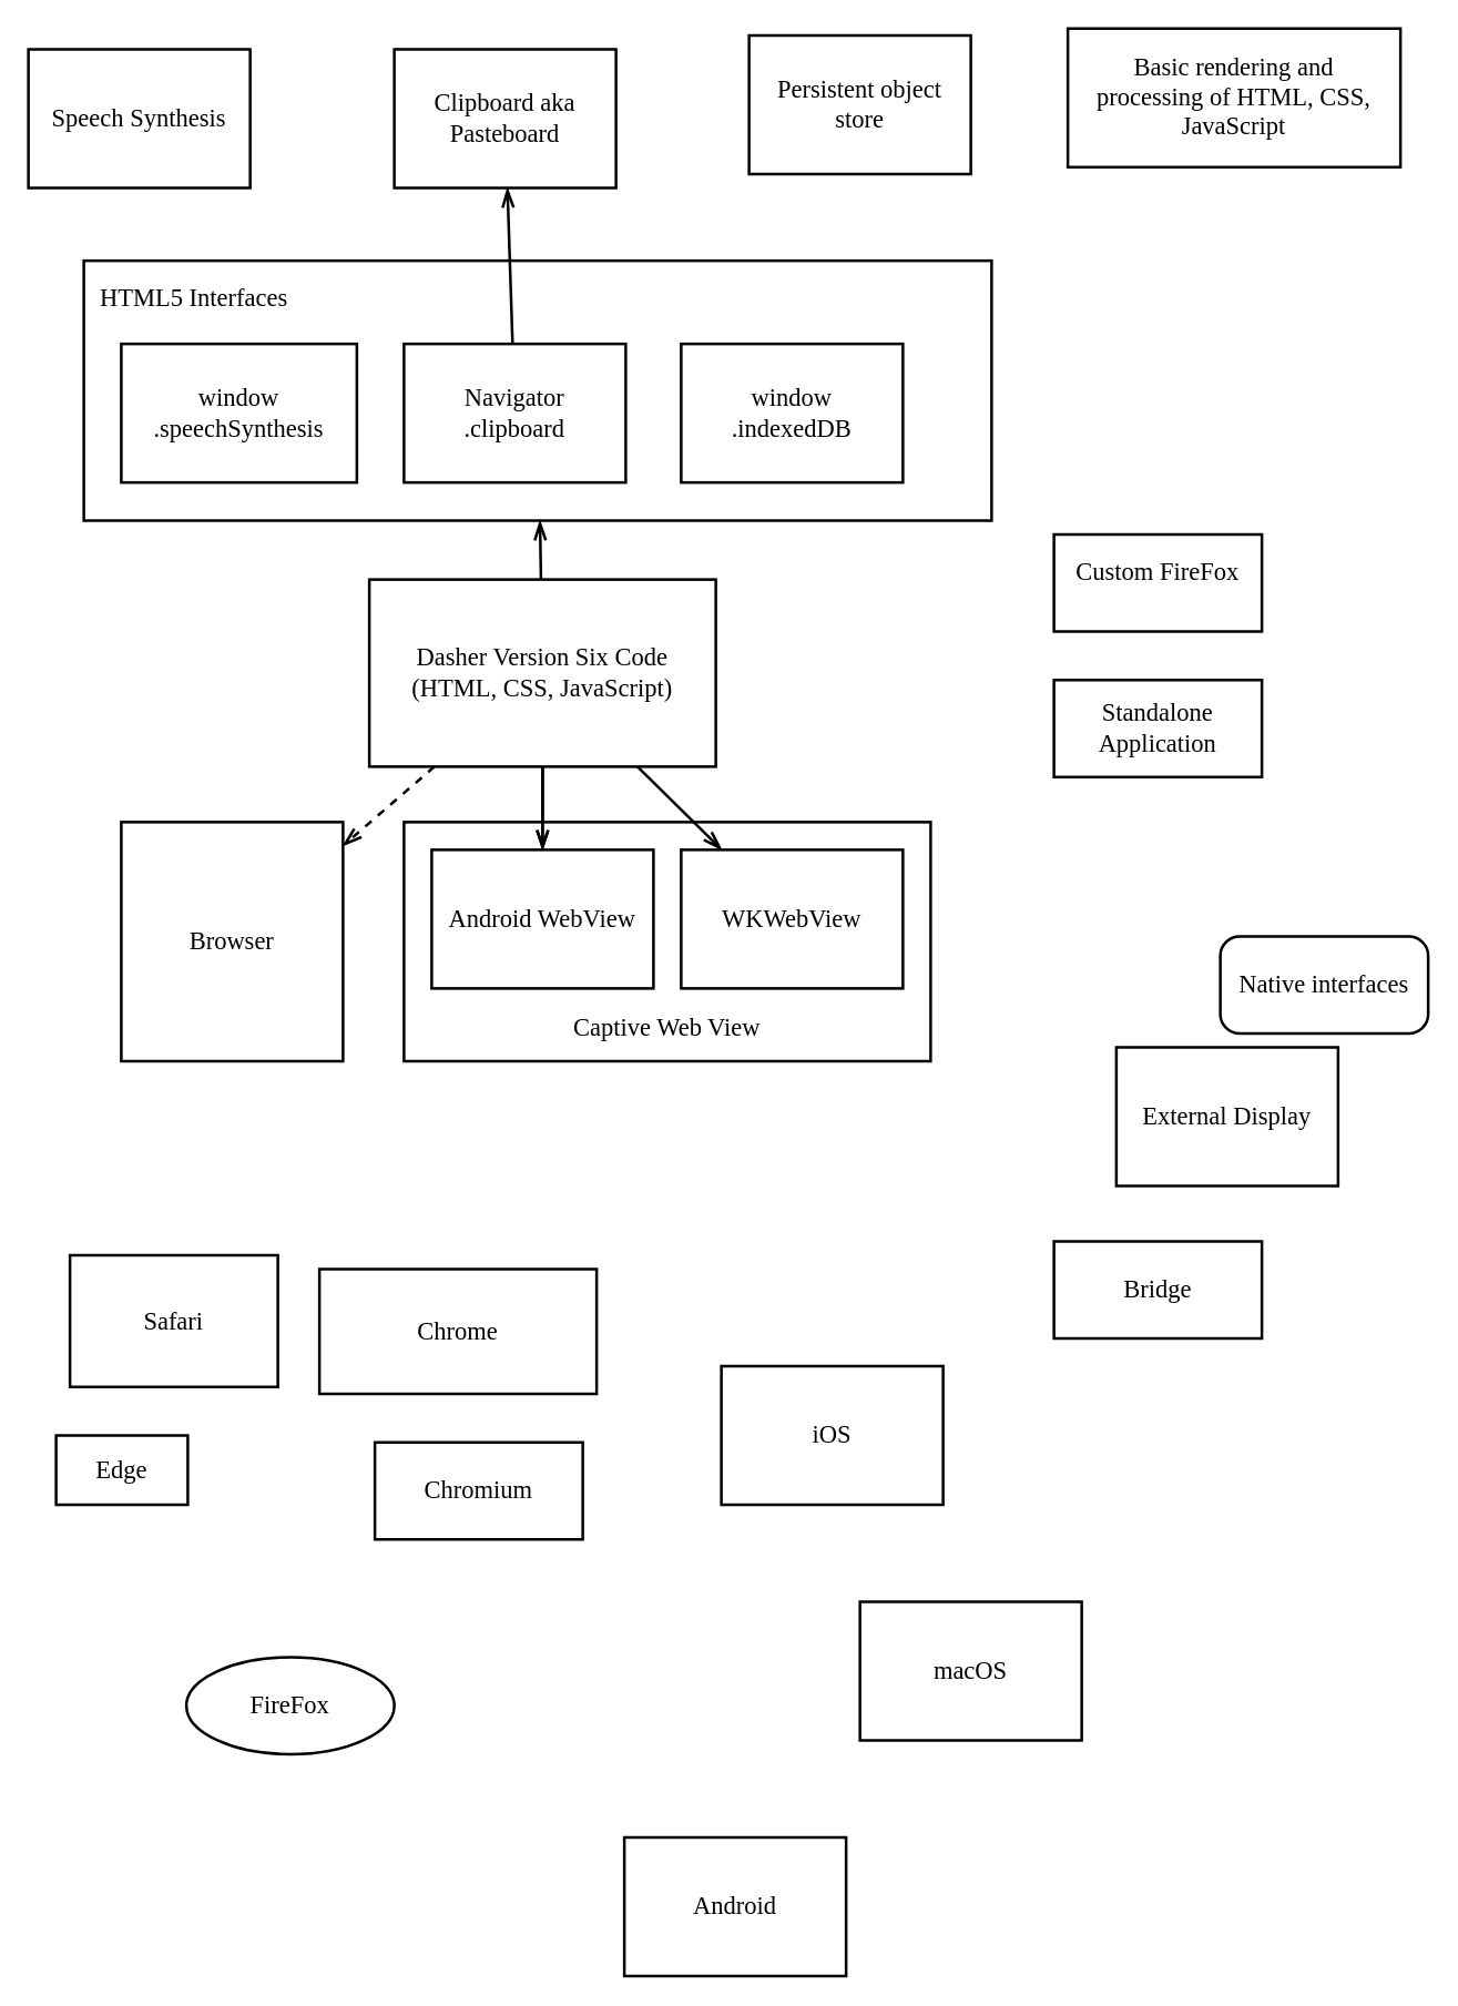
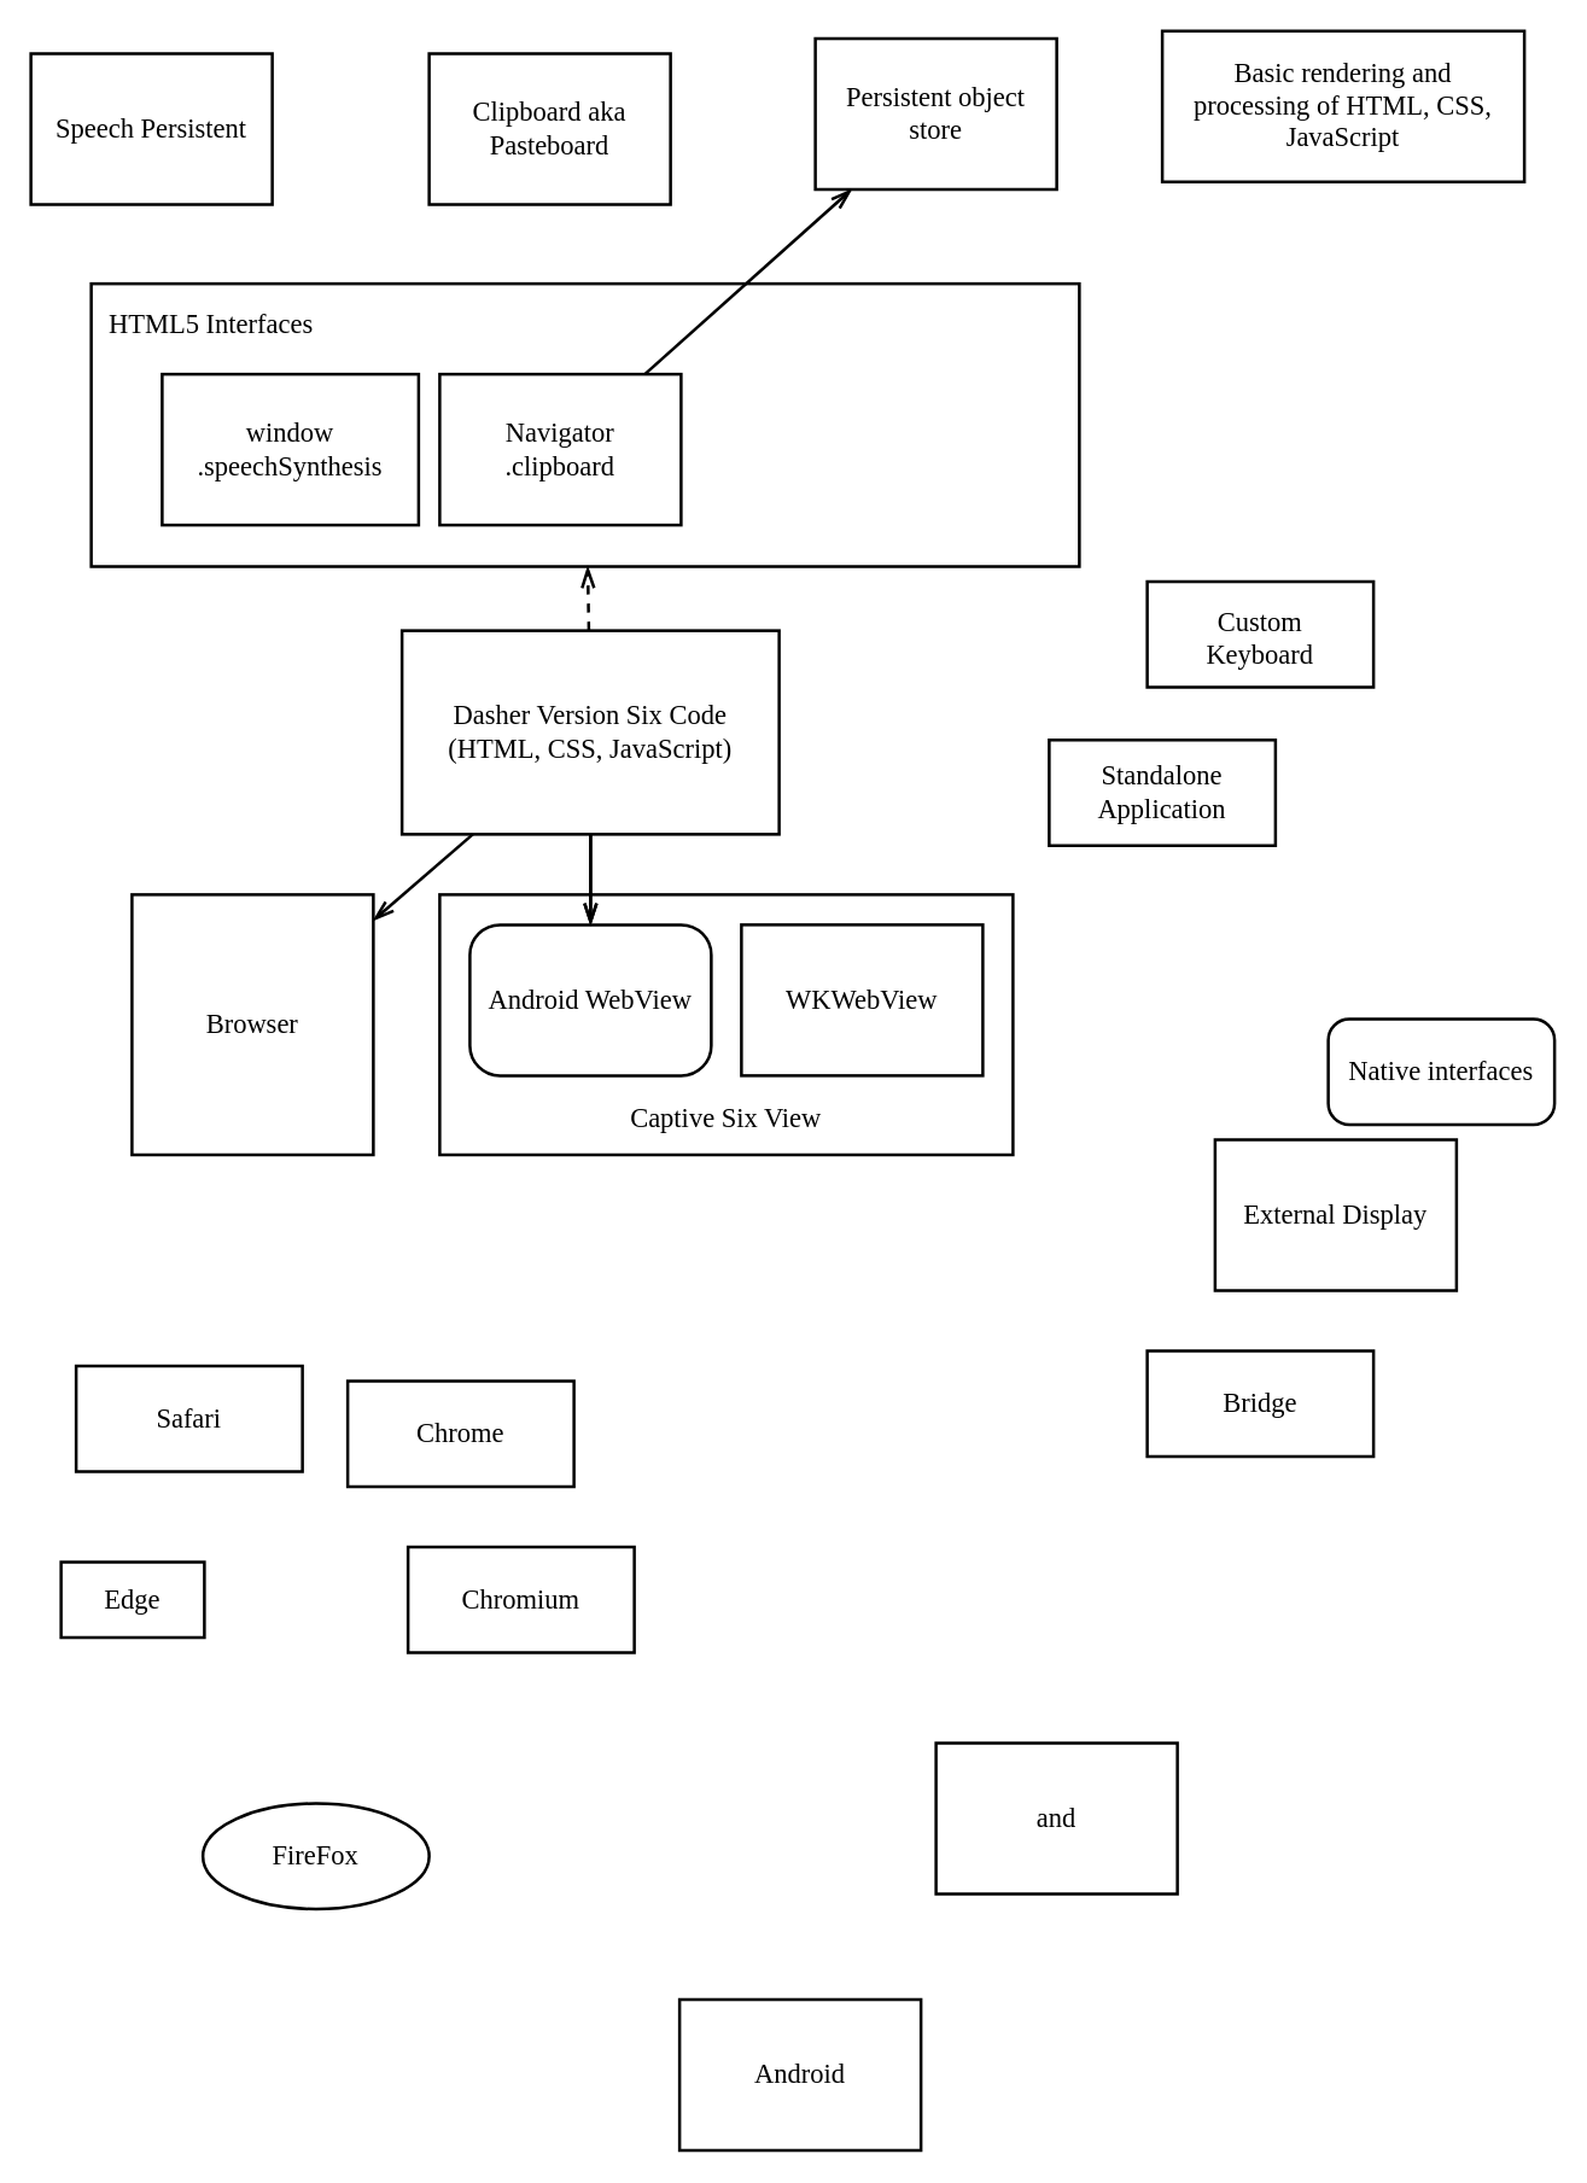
- <mxCell id="12" value="Speech Synthesis" style="rounded=0;shadow=0;comic=0;labelBackgroundColor=none;strokeColor=#000000;strokeWidth=2;fillColor=none;fontFamily=Verdana;fontSize=18;fontColor=#000000;align=center;arcSize=20;spacingTop=10;spacingLeft=10;spacing=2;spacingBottom=10;spacingRight=10;points=[[0.2, 0], [0.4, 0], [0.6, 0], [0.8, 0], [0.5,1]];whiteSpace=wrap;verticalAlign=middle;" parent="1" vertex="1"><mxGeometry x="20" y="35" width="160" height="100" as="geometry" /></mxCell>
+ <mxCell id="12" value="Speech Persistent" style="rounded=0;shadow=0;comic=0;labelBackgroundColor=none;strokeColor=#000000;strokeWidth=2;fillColor=none;fontFamily=Verdana;fontSize=18;fontColor=#000000;align=center;arcSize=20;spacingTop=10;spacingLeft=10;spacing=2;spacingBottom=10;spacingRight=10;points=[[0.2, 0], [0.4, 0], [0.6, 0], [0.8, 0], [0.5,1]];whiteSpace=wrap;verticalAlign=middle;" parent="1" vertex="1"><mxGeometry x="20" y="35" width="160" height="100" as="geometry" /></mxCell>
- <mxCell id="27" value="" style="endArrow=openThin;html=1;fontSize=18;strokeWidth=2;endFill=0;endSize=10;labelBackgroundColor=none;spacingTop=-55;align=left;rounded=0;elbow=vertical;" parent="1" source="25" target="14" edge="1"><mxGeometry width="50" height="50" relative="1" as="geometry"><mxPoint x="378.8" y="285" as="sourcePoint" /><mxPoint x="371.333" y="215" as="targetPoint" /></mxGeometry></mxCell>
+ <mxCell id="27" value="" style="endArrow=openThin;html=1;fontSize=18;strokeWidth=2;endFill=0;endSize=10;labelBackgroundColor=none;spacingTop=-55;align=left;rounded=0;elbow=vertical;" parent="1" source="25" target="28" edge="1"><mxGeometry width="50" height="50" relative="1" as="geometry"><mxPoint x="378.8" y="285" as="sourcePoint" /><mxPoint x="371.333" y="215" as="targetPoint" /></mxGeometry></mxCell>
- <mxCell id="29" value="window&#10;.speechSynthesis" style="rounded=0;shadow=0;comic=0;labelBackgroundColor=none;strokeColor=#000000;strokeWidth=2;fillColor=none;fontFamily=Verdana;fontSize=18;fontColor=#000000;align=center;arcSize=20;spacingTop=10;spacingLeft=10;spacing=2;spacingBottom=10;spacingRight=10;points=[[0.2, 0], [0.4, 0], [0.6, 0], [0.8, 0], [0.5,1]];whiteSpace=wrap;verticalAlign=middle;" parent="1" vertex="1"><mxGeometry x="87" y="247.5" width="170" height="100" as="geometry" /></mxCell>
+ <mxCell id="29" value="window&#10;.speechSynthesis" style="rounded=0;shadow=0;comic=0;labelBackgroundColor=none;strokeColor=#000000;strokeWidth=2;fillColor=none;fontFamily=Verdana;fontSize=18;fontColor=#000000;align=center;arcSize=20;spacingTop=10;spacingLeft=10;spacing=2;spacingBottom=10;spacingRight=10;points=[[0.2, 0], [0.4, 0], [0.6, 0], [0.8, 0], [0.5,1]];whiteSpace=wrap;verticalAlign=middle;" parent="1" vertex="1"><mxGeometry x="107" y="247.5" width="170" height="100" as="geometry" /></mxCell>
- <mxCell id="15" value="window&#10;.indexedDB" style="rounded=0;shadow=0;comic=0;labelBackgroundColor=none;strokeColor=#000000;strokeWidth=2;fillColor=none;fontFamily=Verdana;fontSize=18;fontColor=#000000;align=center;arcSize=20;spacingTop=10;spacingLeft=10;spacing=2;spacingBottom=10;spacingRight=10;points=[[0.2, 0], [0.4, 0], [0.6, 0], [0.8, 0], [0.5,1]];whiteSpace=wrap;verticalAlign=middle;" parent="1" vertex="1"><mxGeometry x="491" y="247.5" width="160" height="100" as="geometry" /></mxCell>
- <mxCell id="26" value="" style="endArrow=openThin;html=1;fontSize=18;strokeWidth=2;endFill=0;endSize=10;labelBackgroundColor=none;spacingTop=-55;align=left;rounded=0;elbow=vertical;" parent="1" source="3" target="2" edge="1"><mxGeometry width="50" height="50" relative="1" as="geometry"><mxPoint x="469.451" y="562.5" as="sourcePoint" /><mxPoint x="530.296" y="622.5" as="targetPoint" /></mxGeometry></mxCell>
+ <mxCell id="26" value="" style="endArrow=openThin;html=1;fontSize=18;strokeWidth=2;endFill=0;endSize=10;labelBackgroundColor=none;spacingTop=-55;align=left;rounded=0;elbow=vertical;dashed=1;" parent="1" source="3" target="2" edge="1"><mxGeometry width="50" height="50" relative="1" as="geometry"><mxPoint x="469.451" y="562.5" as="sourcePoint" /><mxPoint x="530.296" y="622.5" as="targetPoint" /></mxGeometry></mxCell>
- <mxCell id="7" value="Custom FireFox" style="rounded=0;shadow=0;comic=0;labelBackgroundColor=none;strokeColor=#000000;strokeWidth=2;fillColor=none;fontFamily=Verdana;fontSize=18;fontColor=#000000;align=center;arcSize=20;spacingTop=10;spacingLeft=10;spacing=2;spacingBottom=10;spacingRight=10;points=[[0.2, 0], [0.4, 0], [0.6, 0], [0.8, 0], [0.5,1]];whiteSpace=wrap;verticalAlign=top;" parent="1" vertex="1"><mxGeometry x="760" y="385" width="150" height="70" as="geometry" /></mxCell>
+ <mxCell id="7" value="Custom Keyboard" style="rounded=0;shadow=0;comic=0;labelBackgroundColor=none;strokeColor=#000000;strokeWidth=2;fillColor=none;fontFamily=Verdana;fontSize=18;fontColor=#000000;align=center;arcSize=20;spacingTop=10;spacingLeft=10;spacing=2;spacingBottom=10;spacingRight=10;points=[[0.2, 0], [0.4, 0], [0.6, 0], [0.8, 0], [0.5,1]];whiteSpace=wrap;verticalAlign=top;" parent="1" vertex="1"><mxGeometry x="760" y="385" width="150" height="70" as="geometry" /></mxCell>
- <mxCell id="6" value="Standalone Application" style="rounded=0;shadow=0;comic=0;labelBackgroundColor=none;strokeColor=#000000;strokeWidth=2;fillColor=none;fontFamily=Verdana;fontSize=18;fontColor=#000000;align=center;arcSize=20;spacingTop=10;spacingLeft=10;spacing=2;spacingBottom=10;spacingRight=10;points=[[0.2, 0], [0.4, 0], [0.6, 0], [0.8, 0], [0.5,1]];whiteSpace=wrap;verticalAlign=middle;" parent="1" vertex="1"><mxGeometry x="760" y="490" width="150" height="70" as="geometry" /></mxCell>
+ <mxCell id="6" value="Standalone Application" style="rounded=0;shadow=0;comic=0;labelBackgroundColor=none;strokeColor=#000000;strokeWidth=2;fillColor=none;fontFamily=Verdana;fontSize=18;fontColor=#000000;align=center;arcSize=20;spacingTop=10;spacingLeft=10;spacing=2;spacingBottom=10;spacingRight=10;points=[[0.2, 0], [0.4, 0], [0.6, 0], [0.8, 0], [0.5,1]];whiteSpace=wrap;verticalAlign=middle;" parent="1" vertex="1"><mxGeometry x="695" y="490" width="150" height="70" as="geometry" /></mxCell>
- <mxCell id="20" value="" style="endArrow=openThin;html=1;fontSize=18;strokeWidth=2;endFill=0;endSize=10;labelBackgroundColor=none;spacingTop=-55;align=left;rounded=0;elbow=vertical;" parent="1" source="3" target="13" edge="1"><mxGeometry width="50" height="50" relative="1" as="geometry"><mxPoint x="443.948" y="387.5" as="sourcePoint" /><mxPoint x="527.705" y="702.5" as="targetPoint" /></mxGeometry></mxCell>
- <mxCell id="21" value="" style="endArrow=openThin;html=1;fontSize=18;strokeWidth=2;endFill=0;endSize=10;labelBackgroundColor=none;spacingTop=-55;align=left;rounded=0;elbow=vertical;dashed=1;" parent="1" source="3" target="8" edge="1"><mxGeometry width="50" height="50" relative="1" as="geometry"><mxPoint x="425.389" y="387.5" as="sourcePoint" /><mxPoint x="421.452" y="822.5" as="targetPoint" /></mxGeometry></mxCell>
+ <mxCell id="21" value="" style="endArrow=openThin;html=1;fontSize=18;strokeWidth=2;endFill=0;endSize=10;labelBackgroundColor=none;spacingTop=-55;align=left;rounded=0;elbow=vertical;" parent="1" source="3" target="8" edge="1"><mxGeometry width="50" height="50" relative="1" as="geometry"><mxPoint x="425.389" y="387.5" as="sourcePoint" /><mxPoint x="421.452" y="822.5" as="targetPoint" /></mxGeometry></mxCell>
- <mxCell id="23" value="Android WebView" style="rounded=0;shadow=0;comic=0;labelBackgroundColor=none;strokeColor=#000000;strokeWidth=2;fillColor=none;fontFamily=Verdana;fontSize=18;fontColor=#000000;align=center;arcSize=20;spacingTop=10;spacingLeft=10;spacing=2;spacingBottom=10;spacingRight=10;points=[[0.2, 0], [0.4, 0], [0.6, 0], [0.8, 0], [0.5,1]];whiteSpace=wrap;verticalAlign=middle;" parent="1" vertex="1"><mxGeometry x="311" y="612.5" width="160" height="100" as="geometry" /></mxCell>
+ <mxCell id="23" value="Android WebView" style="shadow=0;comic=0;labelBackgroundColor=none;strokeColor=#000000;strokeWidth=2;fillColor=none;fontFamily=Verdana;fontSize=18;fontColor=#000000;align=center;arcSize=20;spacingTop=10;spacingLeft=10;spacing=2;spacingBottom=10;spacingRight=10;points=[[0.2, 0], [0.4, 0], [0.6, 0], [0.8, 0], [0.5,1]];whiteSpace=wrap;verticalAlign=middle;rounded=1;" parent="1" vertex="1"><mxGeometry x="311" y="612.5" width="160" height="100" as="geometry" /></mxCell>
- <mxCell id="5" value="Captive Web View" style="rounded=0;shadow=0;comic=0;labelBackgroundColor=none;strokeColor=#000000;strokeWidth=2;fillColor=none;fontFamily=Verdana;fontSize=18;fontColor=#000000;align=center;arcSize=20;spacingTop=10;spacingLeft=10;spacing=2;spacingBottom=10;spacingRight=10;points=[[0.2, 0], [0.4, 0], [0.6, 0], [0.8, 0], [0.5,1]];whiteSpace=wrap;verticalAlign=bottom;" parent="1" vertex="1"><mxGeometry x="291" y="592.5" width="380" height="172.5" as="geometry" /></mxCell>
+ <mxCell id="5" value="Captive Six View" style="rounded=0;shadow=0;comic=0;labelBackgroundColor=none;strokeColor=#000000;strokeWidth=2;fillColor=none;fontFamily=Verdana;fontSize=18;fontColor=#000000;align=center;arcSize=20;spacingTop=10;spacingLeft=10;spacing=2;spacingBottom=10;spacingRight=10;points=[[0.2, 0], [0.4, 0], [0.6, 0], [0.8, 0], [0.5,1]];whiteSpace=wrap;verticalAlign=bottom;" parent="1" vertex="1"><mxGeometry x="291" y="592.5" width="380" height="172.5" as="geometry" /></mxCell>
- <mxCell id="18" value="Safari" style="rounded=0;shadow=0;comic=0;labelBackgroundColor=none;strokeColor=#000000;strokeWidth=2;fillColor=none;fontFamily=Verdana;fontSize=18;fontColor=#000000;align=center;arcSize=20;spacingTop=10;spacingLeft=10;spacing=2;spacingBottom=10;spacingRight=10;points=[[0.2, 0], [0.4, 0], [0.6, 0], [0.8, 0], [0.5,1]];whiteSpace=wrap;verticalAlign=middle;" parent="1" vertex="1"><mxGeometry x="50" y="905" width="150" height="95" as="geometry" /></mxCell>
+ <mxCell id="18" value="Safari" style="rounded=0;shadow=0;comic=0;labelBackgroundColor=none;strokeColor=#000000;strokeWidth=2;fillColor=none;fontFamily=Verdana;fontSize=18;fontColor=#000000;align=center;arcSize=20;spacingTop=10;spacingLeft=10;spacing=2;spacingBottom=10;spacingRight=10;points=[[0.2, 0], [0.4, 0], [0.6, 0], [0.8, 0], [0.5,1]];whiteSpace=wrap;verticalAlign=middle;" parent="1" vertex="1"><mxGeometry x="50" y="905" width="150" height="70" as="geometry" /></mxCell>
- <mxCell id="16" value="Chrome" style="rounded=0;shadow=0;comic=0;labelBackgroundColor=none;strokeColor=#000000;strokeWidth=2;fillColor=none;fontFamily=Verdana;fontSize=18;fontColor=#000000;align=center;arcSize=20;spacingTop=10;spacingLeft=10;spacing=2;spacingBottom=10;spacingRight=10;points=[[0.2, 0], [0.4, 0], [0.6, 0], [0.8, 0], [0.5,1]];whiteSpace=wrap;verticalAlign=middle;" parent="1" vertex="1"><mxGeometry x="230" y="915" width="200" height="90" as="geometry" /></mxCell>
+ <mxCell id="16" value="Chrome" style="rounded=0;shadow=0;comic=0;labelBackgroundColor=none;strokeColor=#000000;strokeWidth=2;fillColor=none;fontFamily=Verdana;fontSize=18;fontColor=#000000;align=center;arcSize=20;spacingTop=10;spacingLeft=10;spacing=2;spacingBottom=10;spacingRight=10;points=[[0.2, 0], [0.4, 0], [0.6, 0], [0.8, 0], [0.5,1]];whiteSpace=wrap;verticalAlign=middle;" parent="1" vertex="1"><mxGeometry x="230" y="915" width="150" height="70" as="geometry" /></mxCell>
- <mxCell id="10" value="iOS" style="rounded=0;shadow=0;comic=0;labelBackgroundColor=none;strokeColor=#000000;strokeWidth=2;fillColor=none;fontFamily=Verdana;fontSize=18;fontColor=#000000;align=center;arcSize=20;spacingTop=10;spacingLeft=10;spacing=2;spacingBottom=10;spacingRight=10;points=[[0.2, 0], [0.4, 0], [0.6, 0], [0.8, 0], [0.5,1]];whiteSpace=wrap;verticalAlign=middle;" parent="1" vertex="1"><mxGeometry x="520" y="985" width="160" height="100" as="geometry" /></mxCell>
- <mxCell id="17" value="Chromium" style="rounded=0;shadow=0;comic=0;labelBackgroundColor=none;strokeColor=#000000;strokeWidth=2;fillColor=none;fontFamily=Verdana;fontSize=18;fontColor=#000000;align=center;arcSize=20;spacingTop=10;spacingLeft=10;spacing=2;spacingBottom=10;spacingRight=10;points=[[0.2, 0], [0.4, 0], [0.6, 0], [0.8, 0], [0.5,1]];whiteSpace=wrap;verticalAlign=middle;" parent="1" vertex="1"><mxGeometry x="270" y="1040" width="150" height="70" as="geometry" /></mxCell>
+ <mxCell id="17" value="Chromium" style="rounded=0;shadow=0;comic=0;labelBackgroundColor=none;strokeColor=#000000;strokeWidth=2;fillColor=none;fontFamily=Verdana;fontSize=18;fontColor=#000000;align=center;arcSize=20;spacingTop=10;spacingLeft=10;spacing=2;spacingBottom=10;spacingRight=10;points=[[0.2, 0], [0.4, 0], [0.6, 0], [0.8, 0], [0.5,1]];whiteSpace=wrap;verticalAlign=middle;" parent="1" vertex="1"><mxGeometry x="270" y="1025" width="150" height="70" as="geometry" /></mxCell>
- <mxCell id="11" value="macOS" style="rounded=0;shadow=0;comic=0;labelBackgroundColor=none;strokeColor=#000000;strokeWidth=2;fillColor=none;fontFamily=Verdana;fontSize=18;fontColor=#000000;align=center;arcSize=20;spacingTop=10;spacingLeft=10;spacing=2;spacingBottom=10;spacingRight=10;points=[[0.2, 0], [0.4, 0], [0.6, 0], [0.8, 0], [0.5,1]];whiteSpace=wrap;verticalAlign=middle;" parent="1" vertex="1"><mxGeometry x="620" y="1155" width="160" height="100" as="geometry" /></mxCell>
+ <mxCell id="11" value="and" style="rounded=0;shadow=0;comic=0;labelBackgroundColor=none;strokeColor=#000000;strokeWidth=2;fillColor=none;fontFamily=Verdana;fontSize=18;fontColor=#000000;align=center;arcSize=20;spacingTop=10;spacingLeft=10;spacing=2;spacingBottom=10;spacingRight=10;points=[[0.2, 0], [0.4, 0], [0.6, 0], [0.8, 0], [0.5,1]];whiteSpace=wrap;verticalAlign=middle;" parent="1" vertex="1"><mxGeometry x="620" y="1155" width="160" height="100" as="geometry" /></mxCell>
